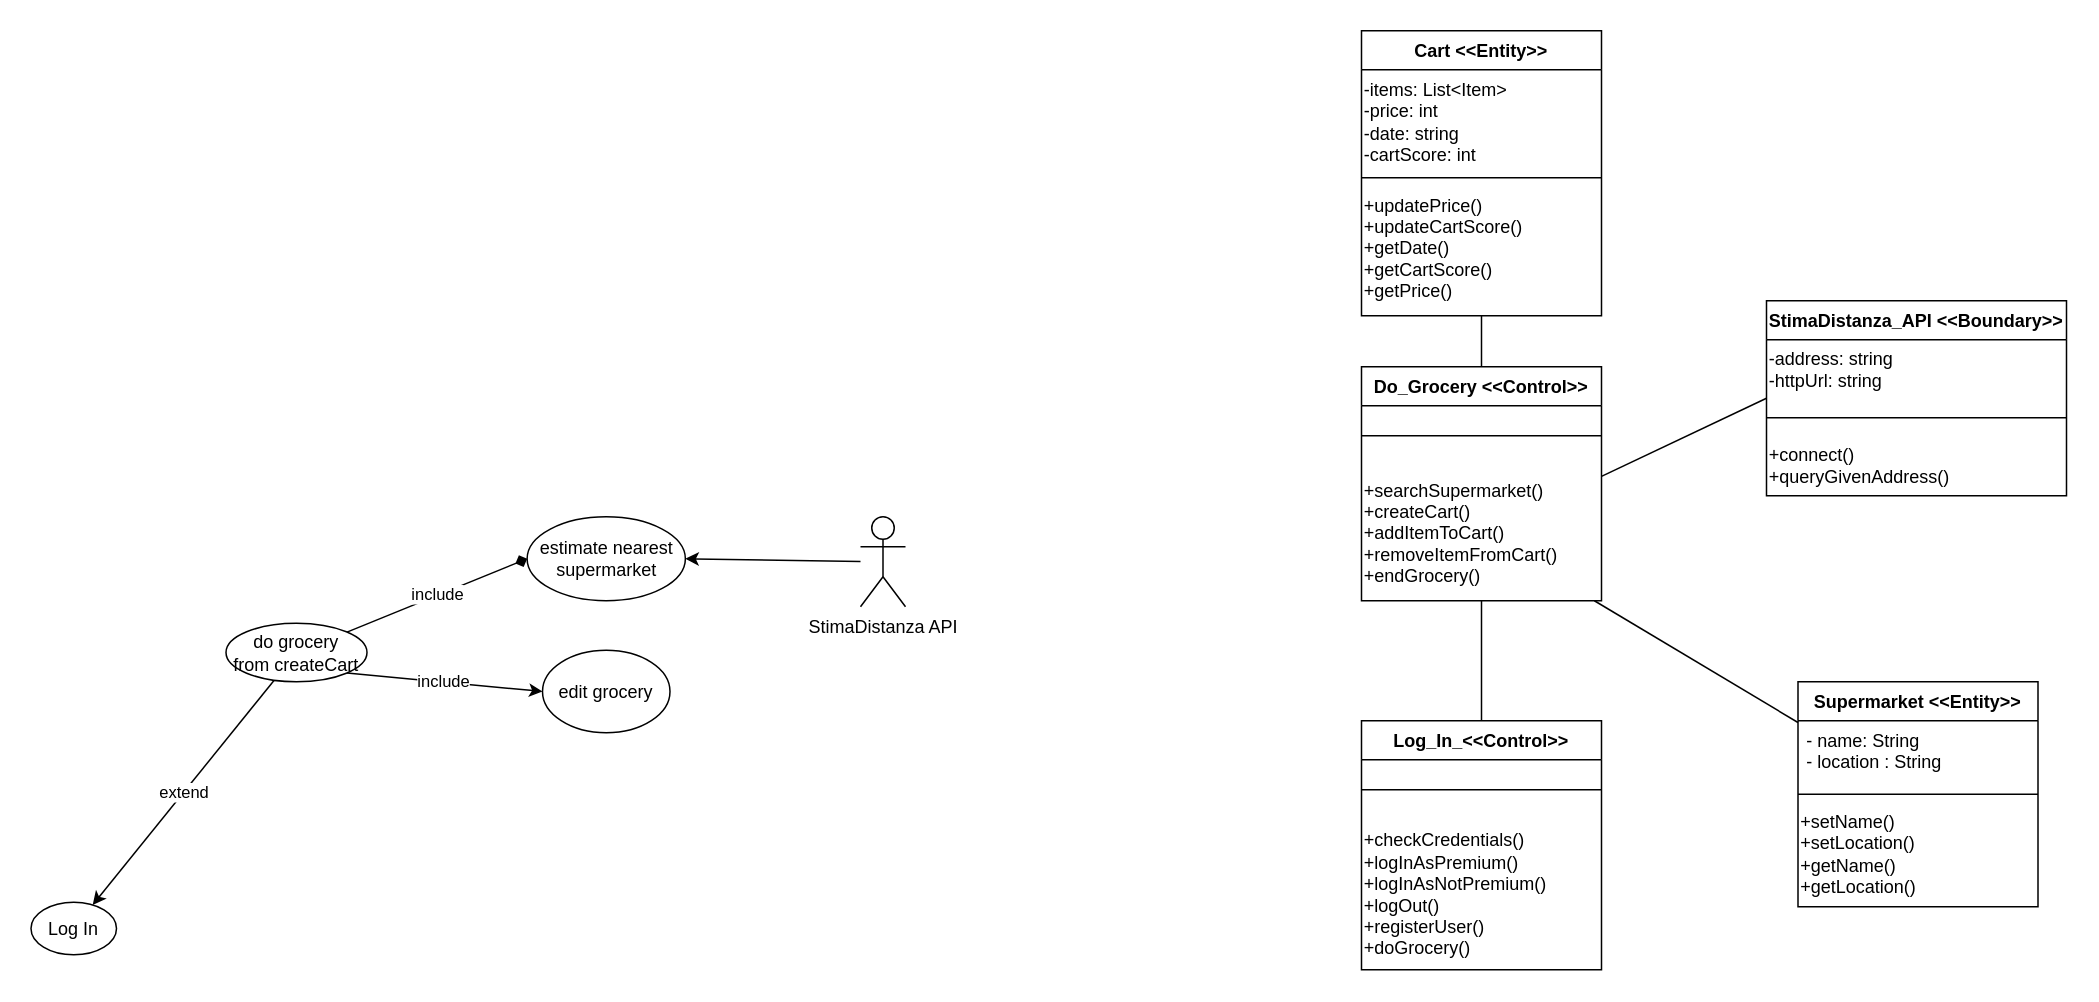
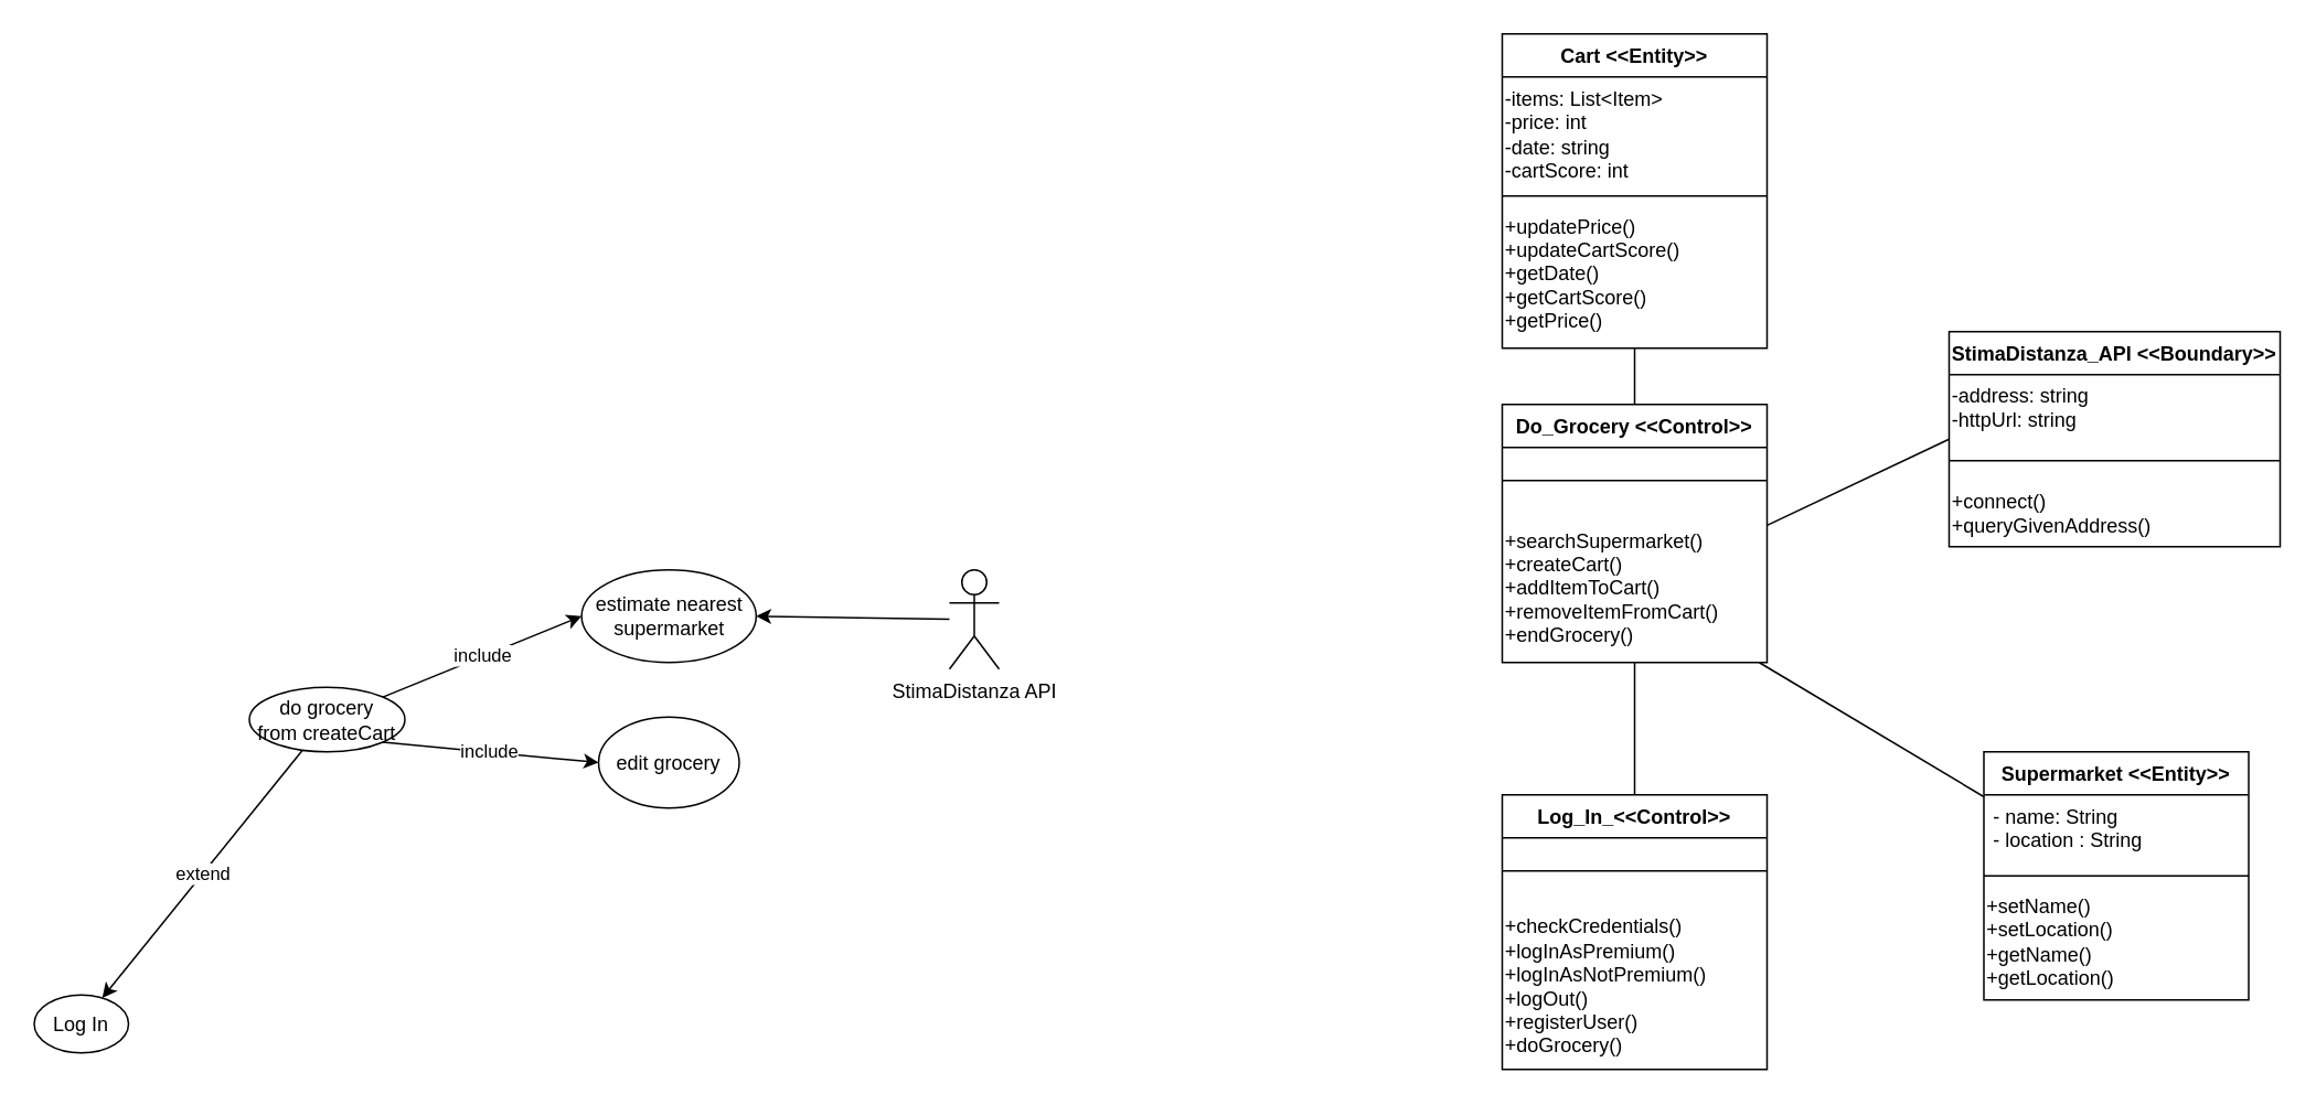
- <mxCell id="6" value="include" style="endArrow=diamond;html=1;rounded=0;entryX=0;entryY=0.5;entryDx=0;entryDy=0;exitX=1;exitY=0;exitDx=0;exitDy=0;" edge="1" parent="1" source="5" target="2"><mxGeometry width="50" height="50" relative="1" as="geometry"><mxPoint x="359" y="451" as="sourcePoint" /><mxPoint x="416" y="535" as="targetPoint" /></mxGeometry></mxCell>
+ <mxCell id="6" value="include" style="endArrow=classic;html=1;rounded=0;entryX=0;entryY=0.5;entryDx=0;entryDy=0;exitX=1;exitY=0;exitDx=0;exitDy=0;" edge="1" parent="1" source="5" target="2"><mxGeometry width="50" height="50" relative="1" as="geometry"><mxPoint x="359" y="451" as="sourcePoint" /><mxPoint x="416" y="535" as="targetPoint" /></mxGeometry></mxCell>
